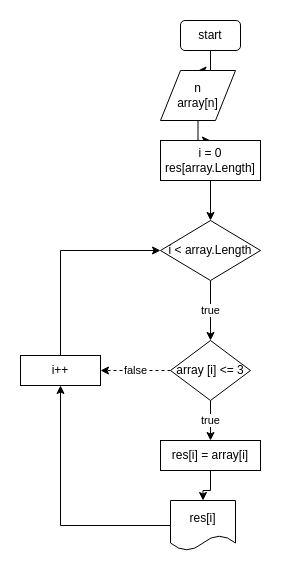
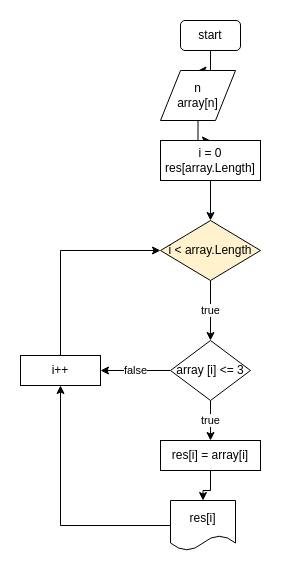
- <mxCell id="9" value="i &amp;lt; array.Length" style="rhombus;whiteSpace=wrap;html=1;" vertex="1" parent="1"><mxGeometry x="160" y="220" width="100" height="60" as="geometry" /></mxCell>
+ <mxCell id="9" value="i &amp;lt; array.Length" style="rhombus;whiteSpace=wrap;html=1;fillColor=#fff2cc;" vertex="1" parent="1"><mxGeometry x="160" y="220" width="100" height="60" as="geometry" /></mxCell>
- <mxCell id="11" value="false" style="edgeStyle=orthogonalEdgeStyle;rounded=0;orthogonalLoop=1;jettySize=auto;html=1;dashed=1;" edge="1" parent="1" source="12" target="18"><mxGeometry relative="1" as="geometry" /></mxCell>
+ <mxCell id="11" value="false" style="edgeStyle=orthogonalEdgeStyle;rounded=0;orthogonalLoop=1;jettySize=auto;html=1;" edge="1" parent="1" source="12" target="18"><mxGeometry relative="1" as="geometry" /></mxCell>
